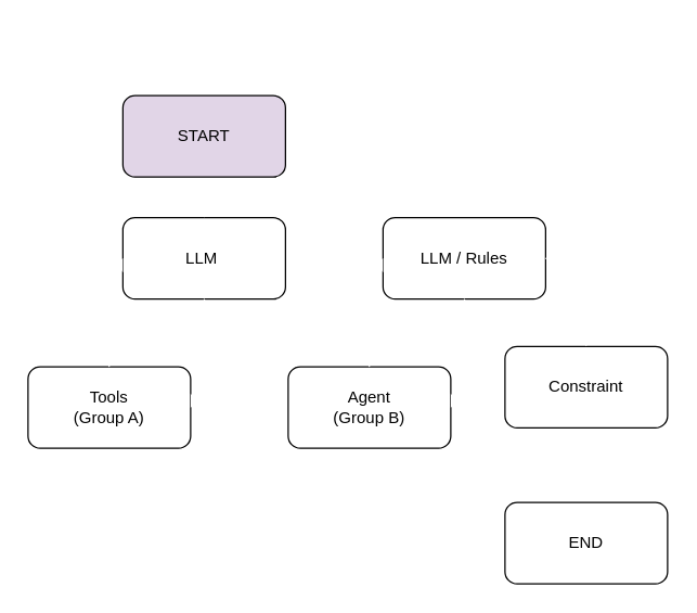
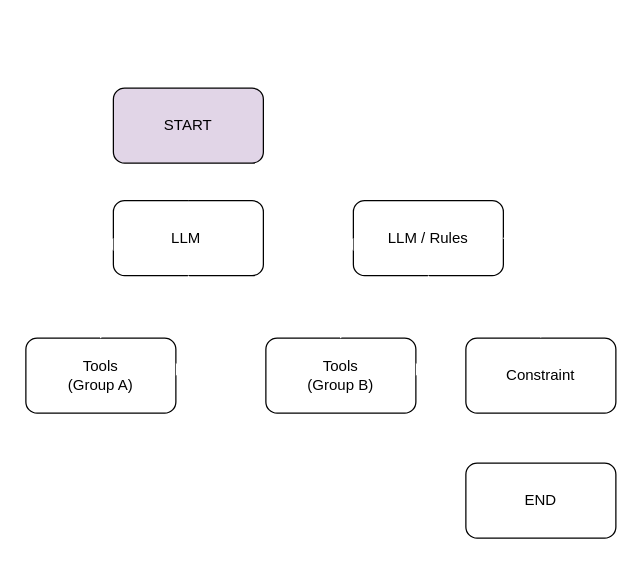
- <mxCell id="9" value="Constraint" style="rounded=1;whiteSpace=wrap;html=1;" parent="1" vertex="1"><mxGeometry x="372" y="255" width="120" height="60" as="geometry" /></mxCell>
+ <mxCell id="9" value="Constraint" style="rounded=1;whiteSpace=wrap;html=1;" parent="1" vertex="1"><mxGeometry x="372" y="270" width="120" height="60" as="geometry" /></mxCell>
- <mxCell id="10" value="Agent &lt;br&gt;(Group B)" style="rounded=1;whiteSpace=wrap;html=1;" parent="1" vertex="1"><mxGeometry x="212" y="270" width="120" height="60" as="geometry" /></mxCell>
+ <mxCell id="10" value="Tools &lt;br&gt;(Group B)" style="rounded=1;whiteSpace=wrap;html=1;" parent="1" vertex="1"><mxGeometry x="212" y="270" width="120" height="60" as="geometry" /></mxCell>
